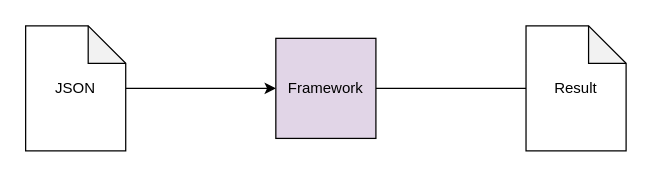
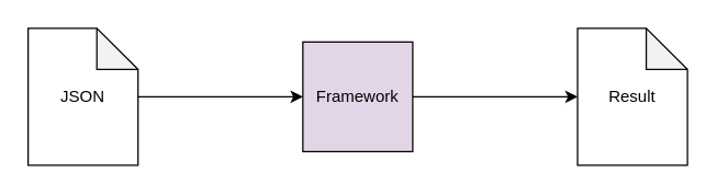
- <mxCell id="4" style="edgeStyle=orthogonalEdgeStyle;rounded=0;orthogonalLoop=1;jettySize=auto;html=1;endArrow=none;" edge="1" parent="1" source="5" target="6"><mxGeometry relative="1" as="geometry" /></mxCell>
+ <mxCell id="4" style="edgeStyle=orthogonalEdgeStyle;rounded=0;orthogonalLoop=1;jettySize=auto;html=1;" edge="1" parent="1" source="5" target="6"><mxGeometry relative="1" as="geometry" /></mxCell>
